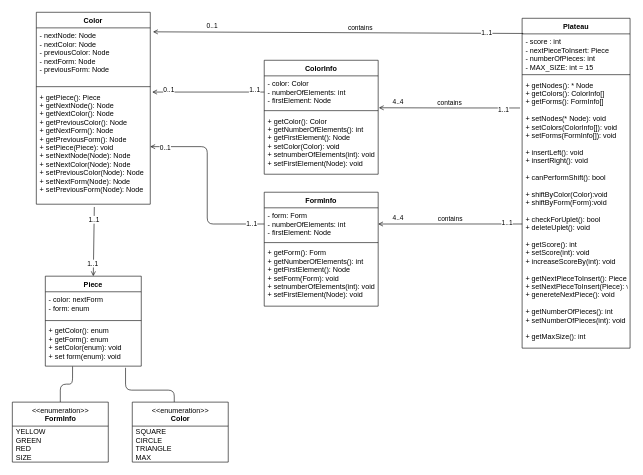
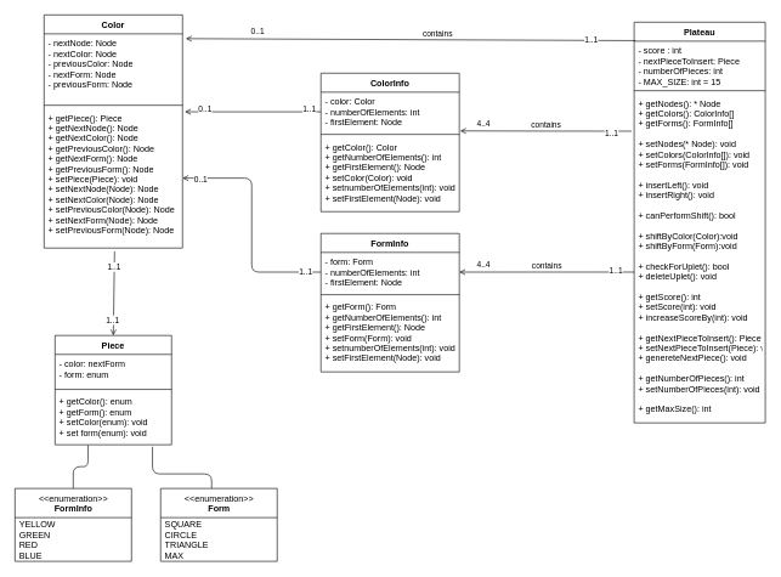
- <mxCell id="33" value="&amp;lt;&amp;lt;enumeration&amp;gt;&amp;gt;&lt;br&gt;&lt;b&gt;Color&lt;/b&gt;" style="swimlane;fontStyle=0;align=center;verticalAlign=top;childLayout=stackLayout;horizontal=1;startSize=40;horizontalStack=0;resizeParent=1;resizeParentMax=0;resizeLast=0;collapsible=0;marginBottom=0;html=1;labelBackgroundColor=none;" parent="1" vertex="1"><mxGeometry x="220" y="670" width="160" height="100" as="geometry" /></mxCell>
+ <mxCell id="33" value="&amp;lt;&amp;lt;enumeration&amp;gt;&amp;gt;&lt;br&gt;&lt;b&gt;Form&lt;/b&gt;" style="swimlane;fontStyle=0;align=center;verticalAlign=top;childLayout=stackLayout;horizontal=1;startSize=40;horizontalStack=0;resizeParent=1;resizeParentMax=0;resizeLast=0;collapsible=0;marginBottom=0;html=1;labelBackgroundColor=none;" parent="1" vertex="1"><mxGeometry x="220" y="670" width="160" height="100" as="geometry" /></mxCell>
- <mxCell id="31" value="YELLOW&lt;br&gt;GREEN&lt;br&gt;RED&lt;br&gt;SIZE" style="text;html=1;strokeColor=none;fillColor=none;align=left;verticalAlign=middle;spacingLeft=4;spacingRight=4;overflow=hidden;rotatable=0;points=[[0,0.5],[1,0.5]];portConstraint=eastwest;labelBackgroundColor=none;" parent="30" vertex="1"><mxGeometry y="40" width="160" height="60" as="geometry" /></mxCell>
+ <mxCell id="31" value="YELLOW&lt;br&gt;GREEN&lt;br&gt;RED&lt;br&gt;BLUE" style="text;html=1;strokeColor=none;fillColor=none;align=left;verticalAlign=middle;spacingLeft=4;spacingRight=4;overflow=hidden;rotatable=0;points=[[0,0.5],[1,0.5]];portConstraint=eastwest;labelBackgroundColor=none;" parent="30" vertex="1"><mxGeometry y="40" width="160" height="60" as="geometry" /></mxCell>
